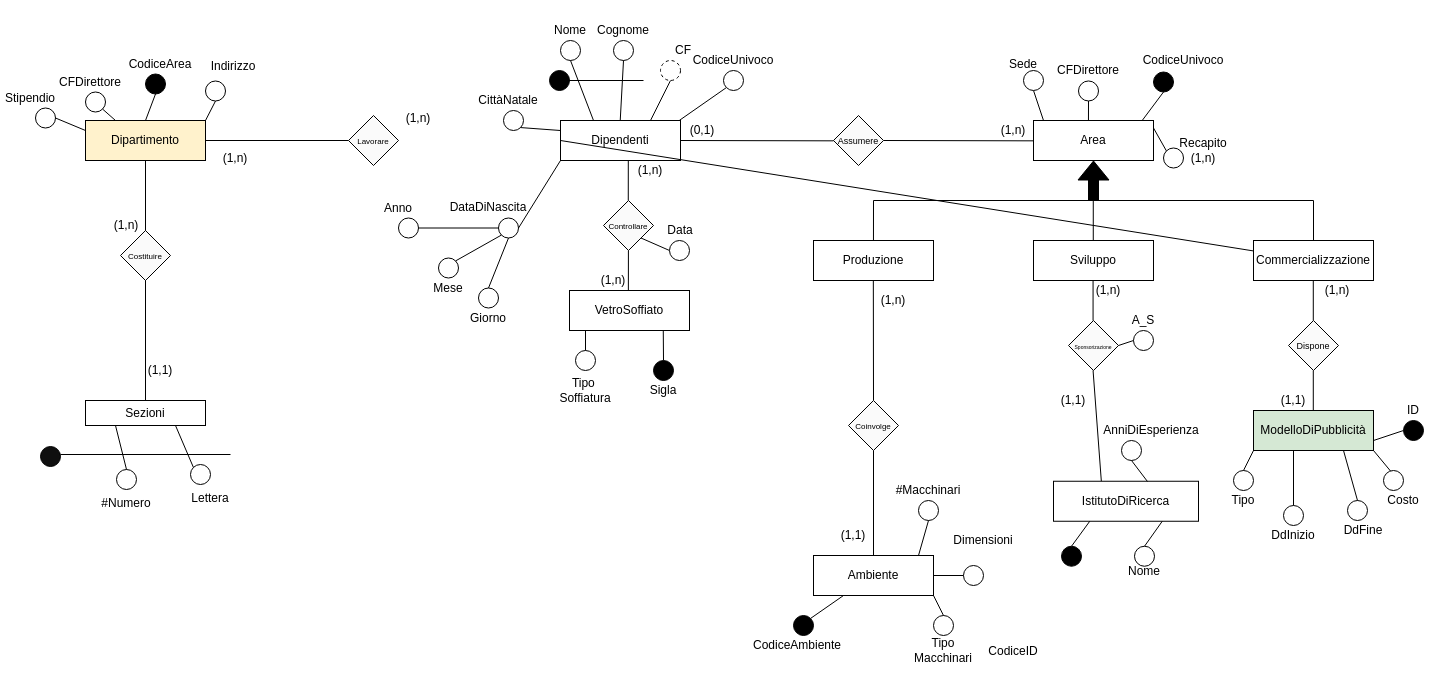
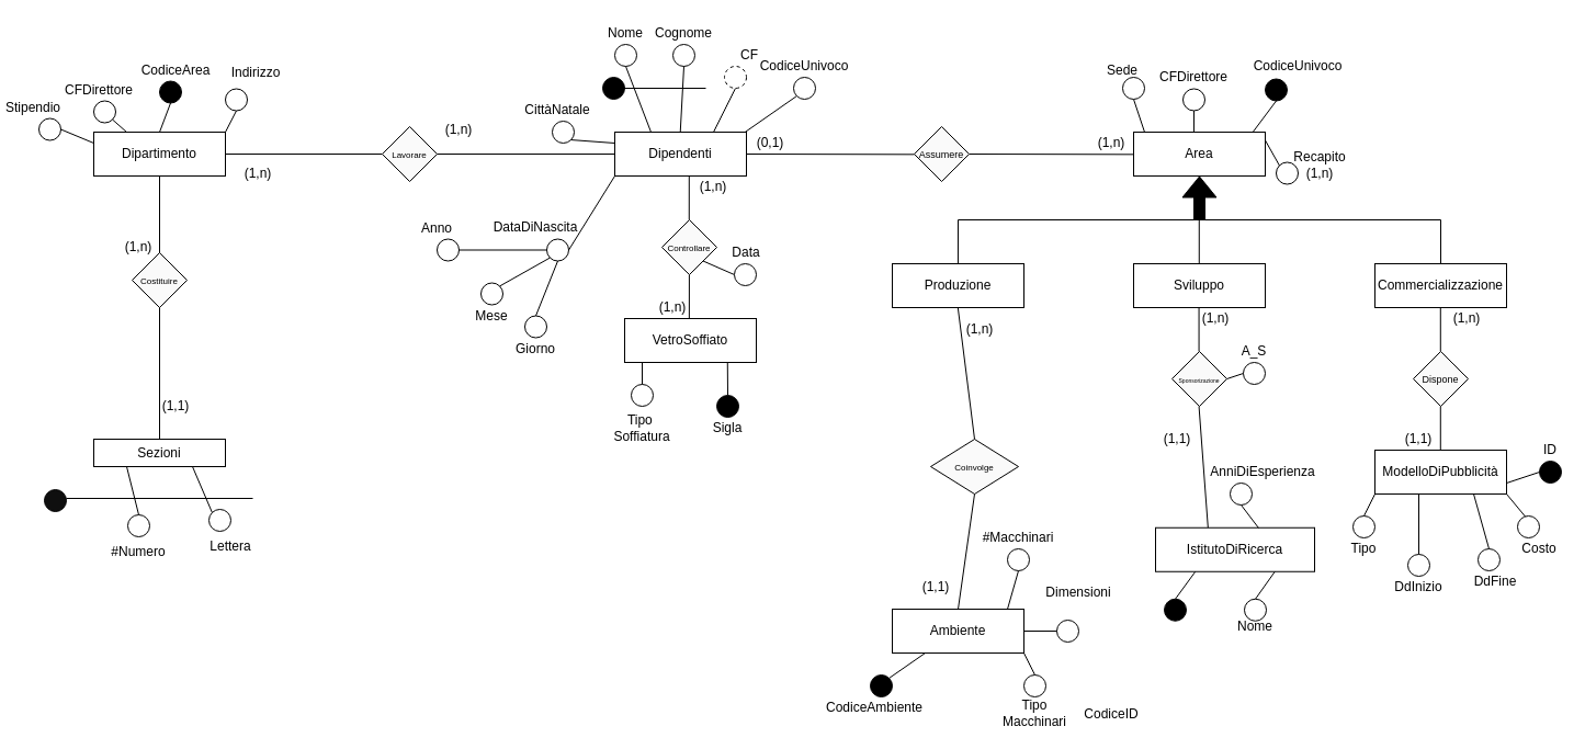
- <mxCell id="119" value="Dipartimento" style="rounded=0;whiteSpace=wrap;html=1;fillColor=#fff2cc;" parent="1" vertex="1"><mxGeometry x="85" y="120" width="120" height="40" as="geometry" /></mxCell>
+ <mxCell id="119" value="Dipartimento" style="rounded=0;whiteSpace=wrap;html=1;" parent="1" vertex="1"><mxGeometry x="85" y="120" width="120" height="40" as="geometry" /></mxCell>
- <mxCell id="149" value="" style="endArrow=none;html=1;rounded=0;fillColor=#000000;exitX=0;exitY=0.5;exitDx=0;exitDy=0;" parent="1" source="70" target="14" edge="1"><mxGeometry width="50" height="50" relative="1" as="geometry"><mxPoint x="560" y="140" as="sourcePoint" /><mxPoint x="205" y="142.5" as="targetPoint" /></mxGeometry></mxCell>
+ <mxCell id="149" value="" style="endArrow=none;html=1;rounded=0;fillColor=#000000;entryX=1;entryY=0.5;entryDx=0;entryDy=0;exitX=0;exitY=0.5;exitDx=0;exitDy=0;" parent="1" source="70" target="148" edge="1"><mxGeometry width="50" height="50" relative="1" as="geometry"><mxPoint x="560" y="140" as="sourcePoint" /><mxPoint x="205" y="142.5" as="targetPoint" /></mxGeometry></mxCell>
- <mxCell id="145" value="&lt;font style=&quot;font-size: 8px&quot;&gt;Coinvolge&lt;/font&gt;" style="rhombus;whiteSpace=wrap;html=1;fillColor=#FAFAFA;" parent="1" vertex="1"><mxGeometry x="848" y="400" width="50" height="50" as="geometry" /></mxCell>
+ <mxCell id="145" value="&lt;font style=&quot;font-size: 8px&quot;&gt;Coinvolge&lt;/font&gt;" style="rhombus;whiteSpace=wrap;html=1;fillColor=#FAFAFA;" parent="1" vertex="1"><mxGeometry x="848" y="400" width="80" height="50" as="geometry" /></mxCell>
- <mxCell id="29" value="ModelloDiPubblicità" style="rounded=0;whiteSpace=wrap;html=1;fillColor=#d5e8d4;" parent="1" vertex="1"><mxGeometry x="1253" y="410" width="120" height="40" as="geometry" /></mxCell>
+ <mxCell id="29" value="ModelloDiPubblicità" style="rounded=0;whiteSpace=wrap;html=1;" parent="1" vertex="1"><mxGeometry x="1253" y="410" width="120" height="40" as="geometry" /></mxCell>
